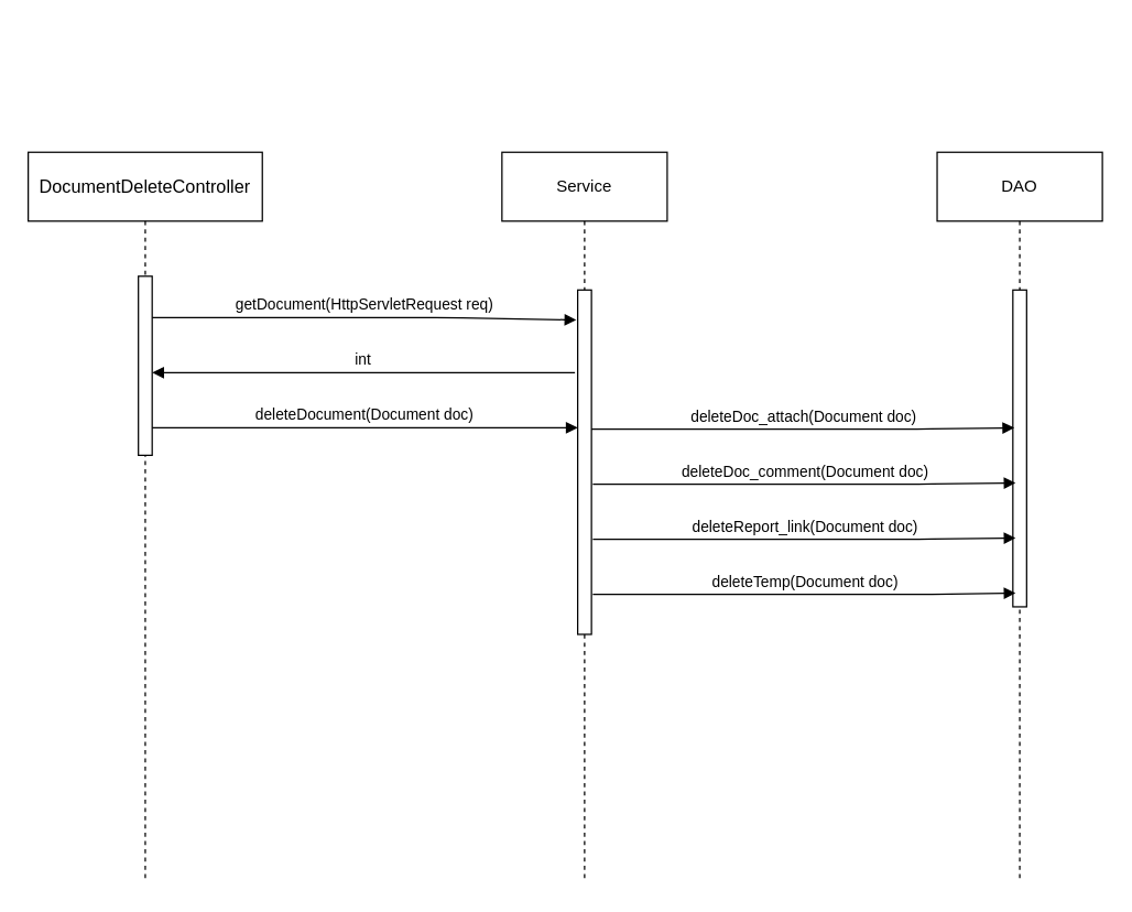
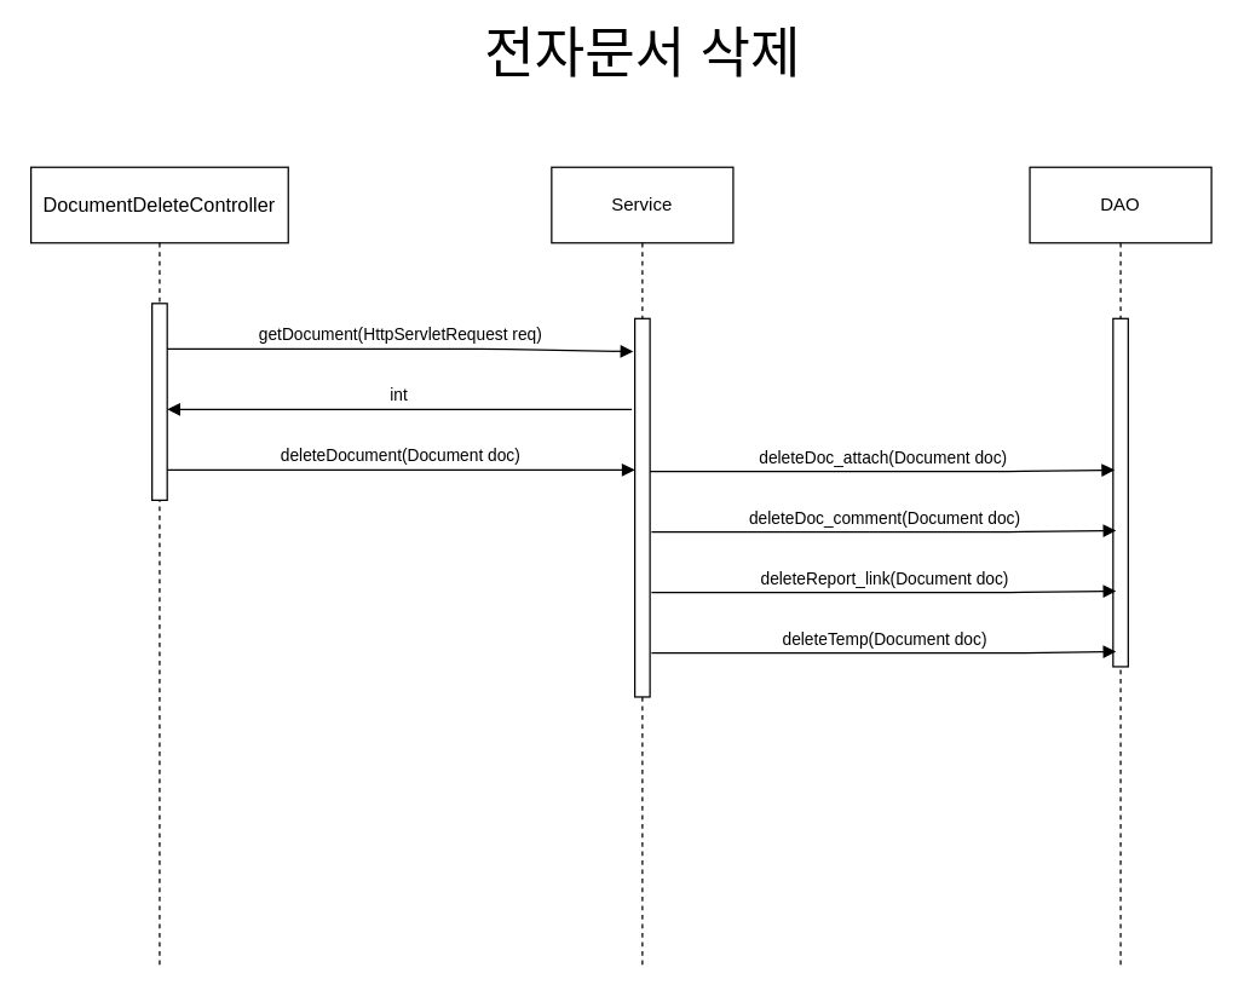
+ <mxCell id="15" value="&lt;font style=&quot;font-size: 36px&quot;&gt;전자문서 삭제&lt;/font&gt;" style="text;html=1;resizable=0;autosize=1;align=center;verticalAlign=middle;points=[];fillColor=none;strokeColor=none;rounded=0;" vertex="1" parent="1"><mxGeometry x="304" y="20" width="240" height="30" as="geometry" /></mxCell>
